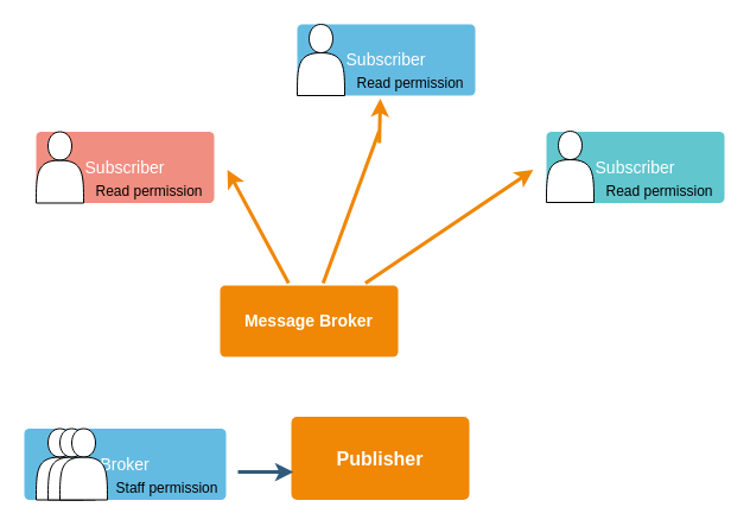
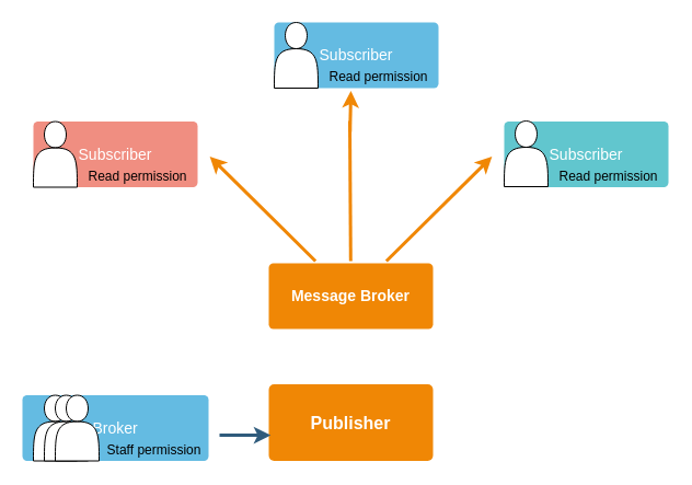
- <mxCell id="4" value="Message Broker" style="rounded=1;whiteSpace=wrap;html=1;shadow=0;labelBackgroundColor=none;strokeColor=none;strokeWidth=3;fillColor=#F08705;fontFamily=Helvetica;fontSize=14;fontColor=#FFFFFF;align=center;spacing=5;fontStyle=1;arcSize=7;perimeterSpacing=2;" parent="1" vertex="1"><mxGeometry x="185" y="240" width="150" height="60" as="geometry" /></mxCell>
+ <mxCell id="4" value="Message Broker" style="rounded=1;whiteSpace=wrap;html=1;shadow=0;labelBackgroundColor=none;strokeColor=none;strokeWidth=3;fillColor=#F08705;fontFamily=Helvetica;fontSize=14;fontColor=#FFFFFF;align=center;spacing=5;fontStyle=1;arcSize=7;perimeterSpacing=2;" parent="1" vertex="1"><mxGeometry x="245" y="240" width="150" height="60" as="geometry" /></mxCell>
